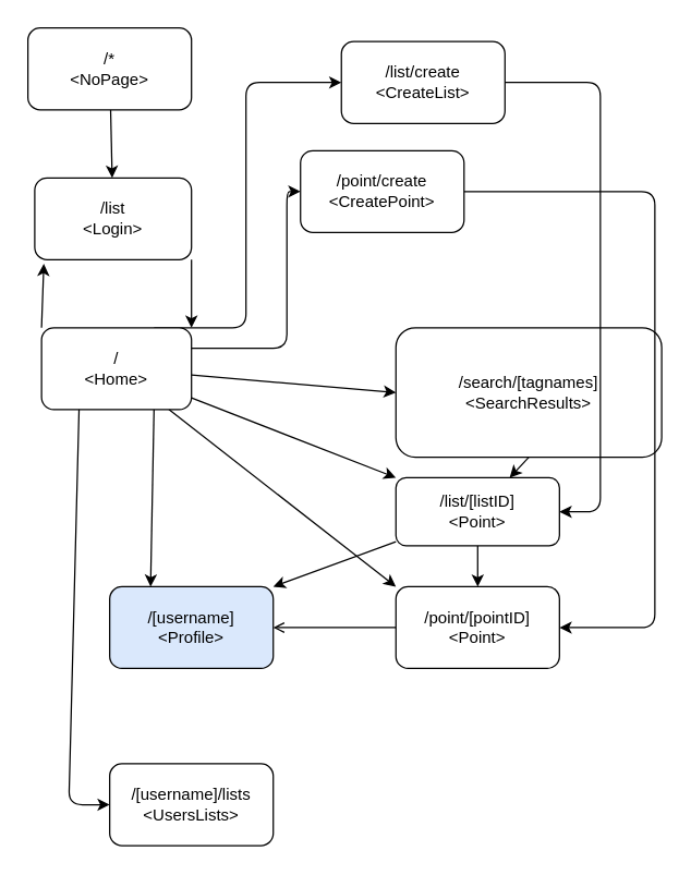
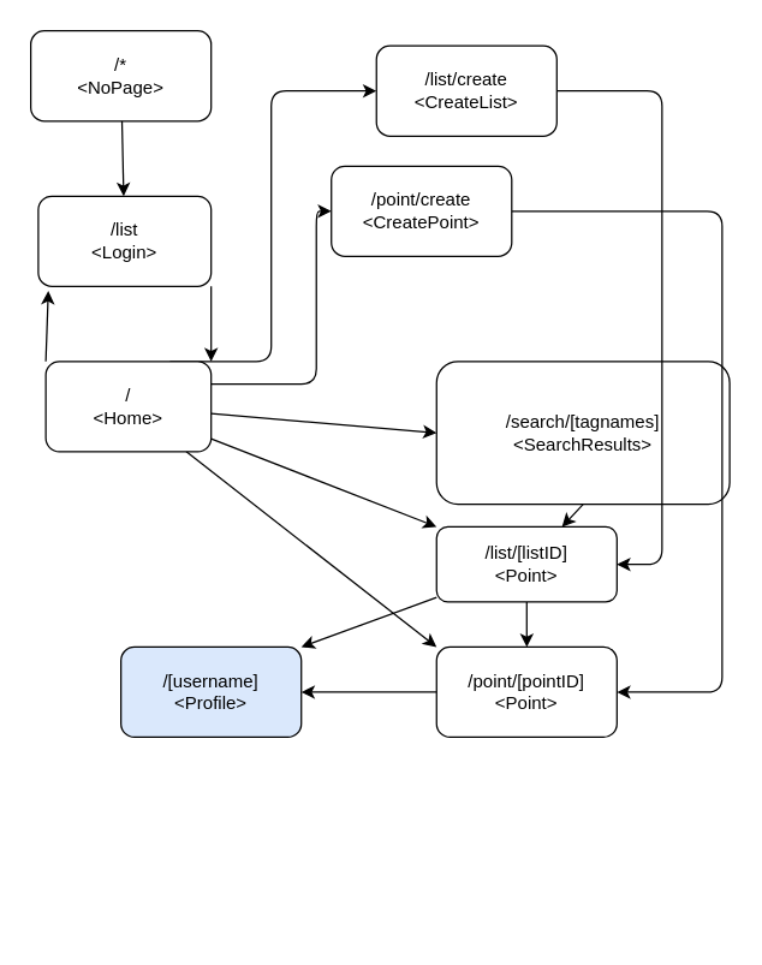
- <mxCell id="4" style="edgeStyle=none;html=1;exitX=0.75;exitY=1;exitDx=0;exitDy=0;entryX=0.25;entryY=0;entryDx=0;entryDy=0;" parent="1" source="10" target="13" edge="1"><mxGeometry relative="1" as="geometry" /></mxCell>
- <mxCell id="5" style="edgeStyle=none;html=1;exitX=0.25;exitY=1;exitDx=0;exitDy=0;entryX=0;entryY=0.5;entryDx=0;entryDy=0;" parent="1" source="10" target="25" edge="1"><mxGeometry relative="1" as="geometry"><Array as="points"><mxPoint x="50" y="590" /></Array></mxGeometry></mxCell>
- <mxCell id="14" style="edgeStyle=none;html=1;entryX=1;entryY=0.5;entryDx=0;entryDy=0;endArrow=open;" parent="1" source="15" target="13" edge="1"><mxGeometry relative="1" as="geometry" /></mxCell>
+ <mxCell id="14" style="edgeStyle=none;html=1;entryX=1;entryY=0.5;entryDx=0;entryDy=0;" parent="1" source="15" target="13" edge="1"><mxGeometry relative="1" as="geometry" /></mxCell>
- <mxCell id="25" value="/[username]/lists&lt;br&gt;&amp;lt;UsersLists&amp;gt;" style="rounded=1;whiteSpace=wrap;html=1;" parent="1" vertex="1"><mxGeometry x="80" y="560" width="120" height="60" as="geometry" /></mxCell>
